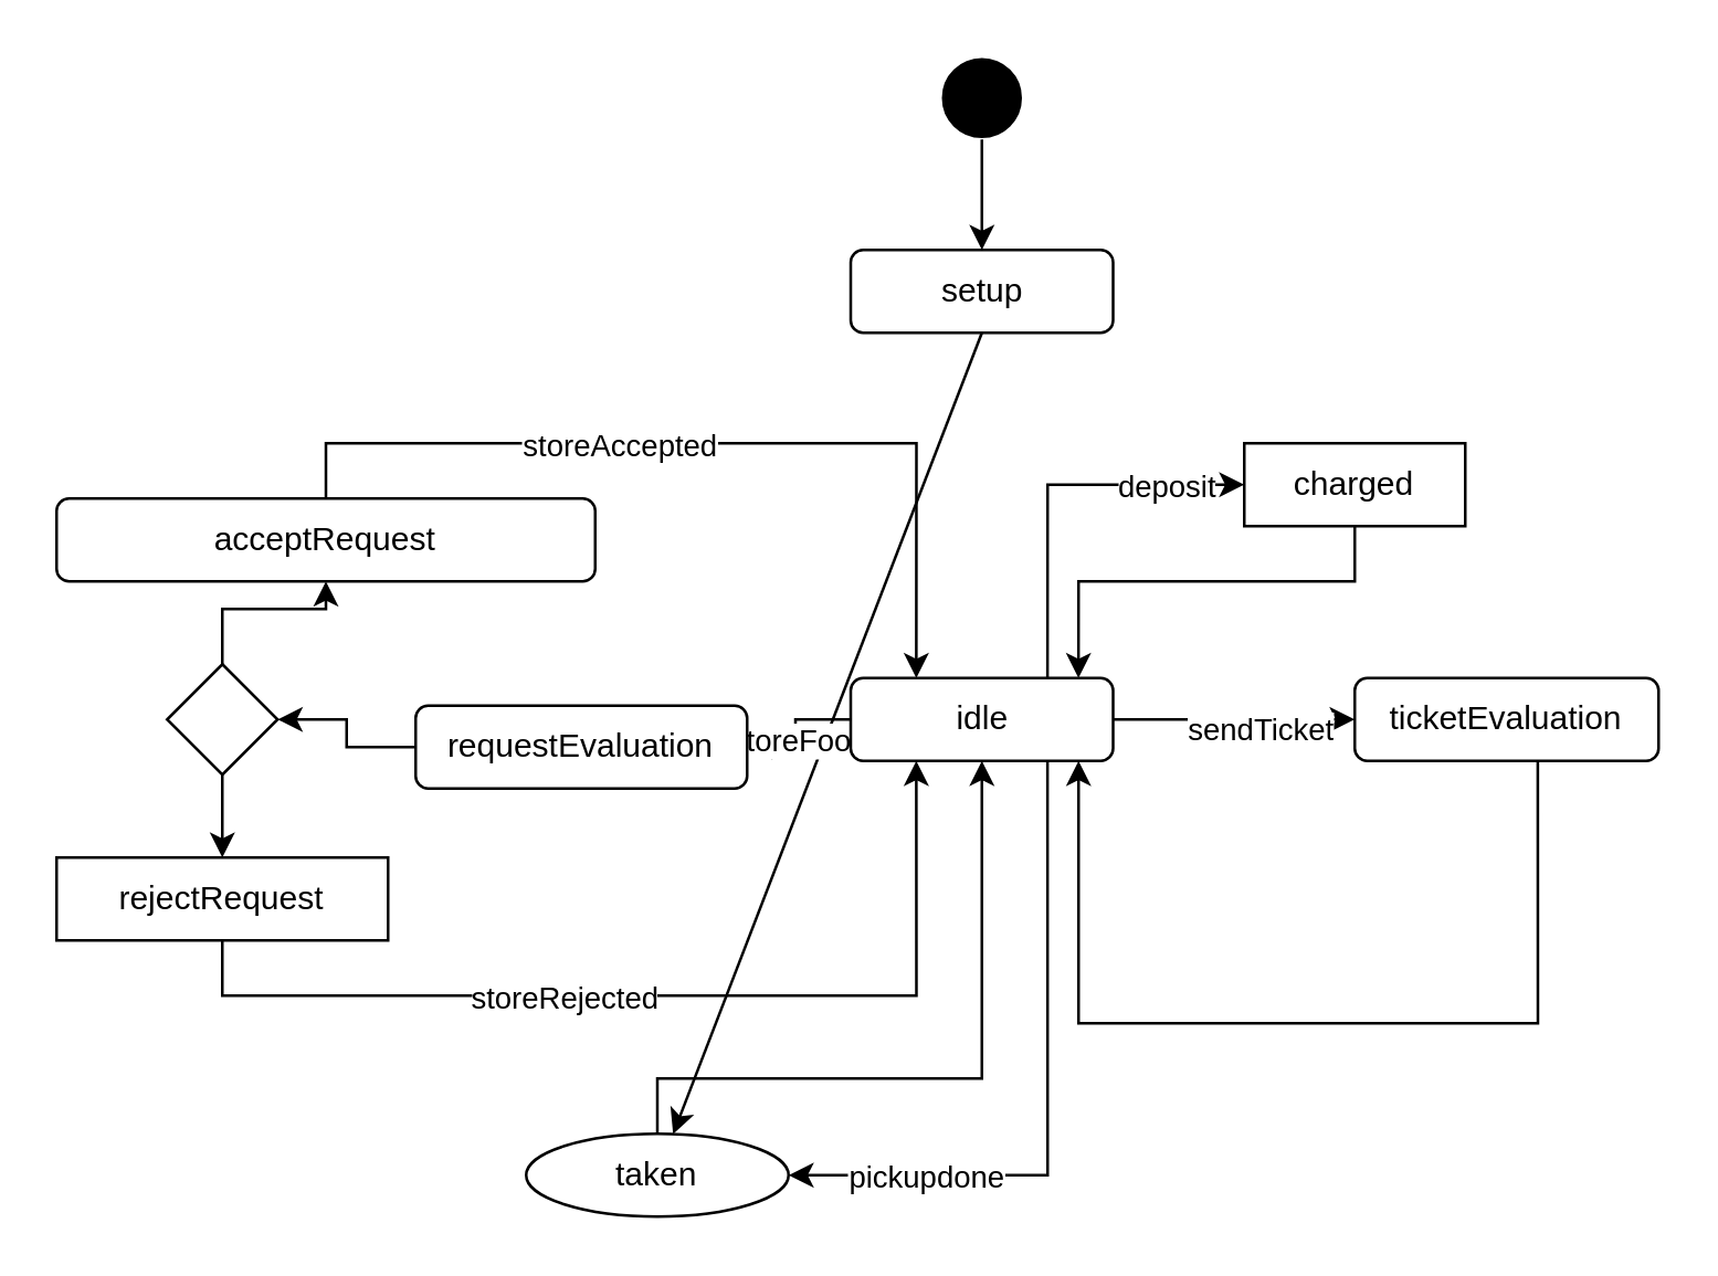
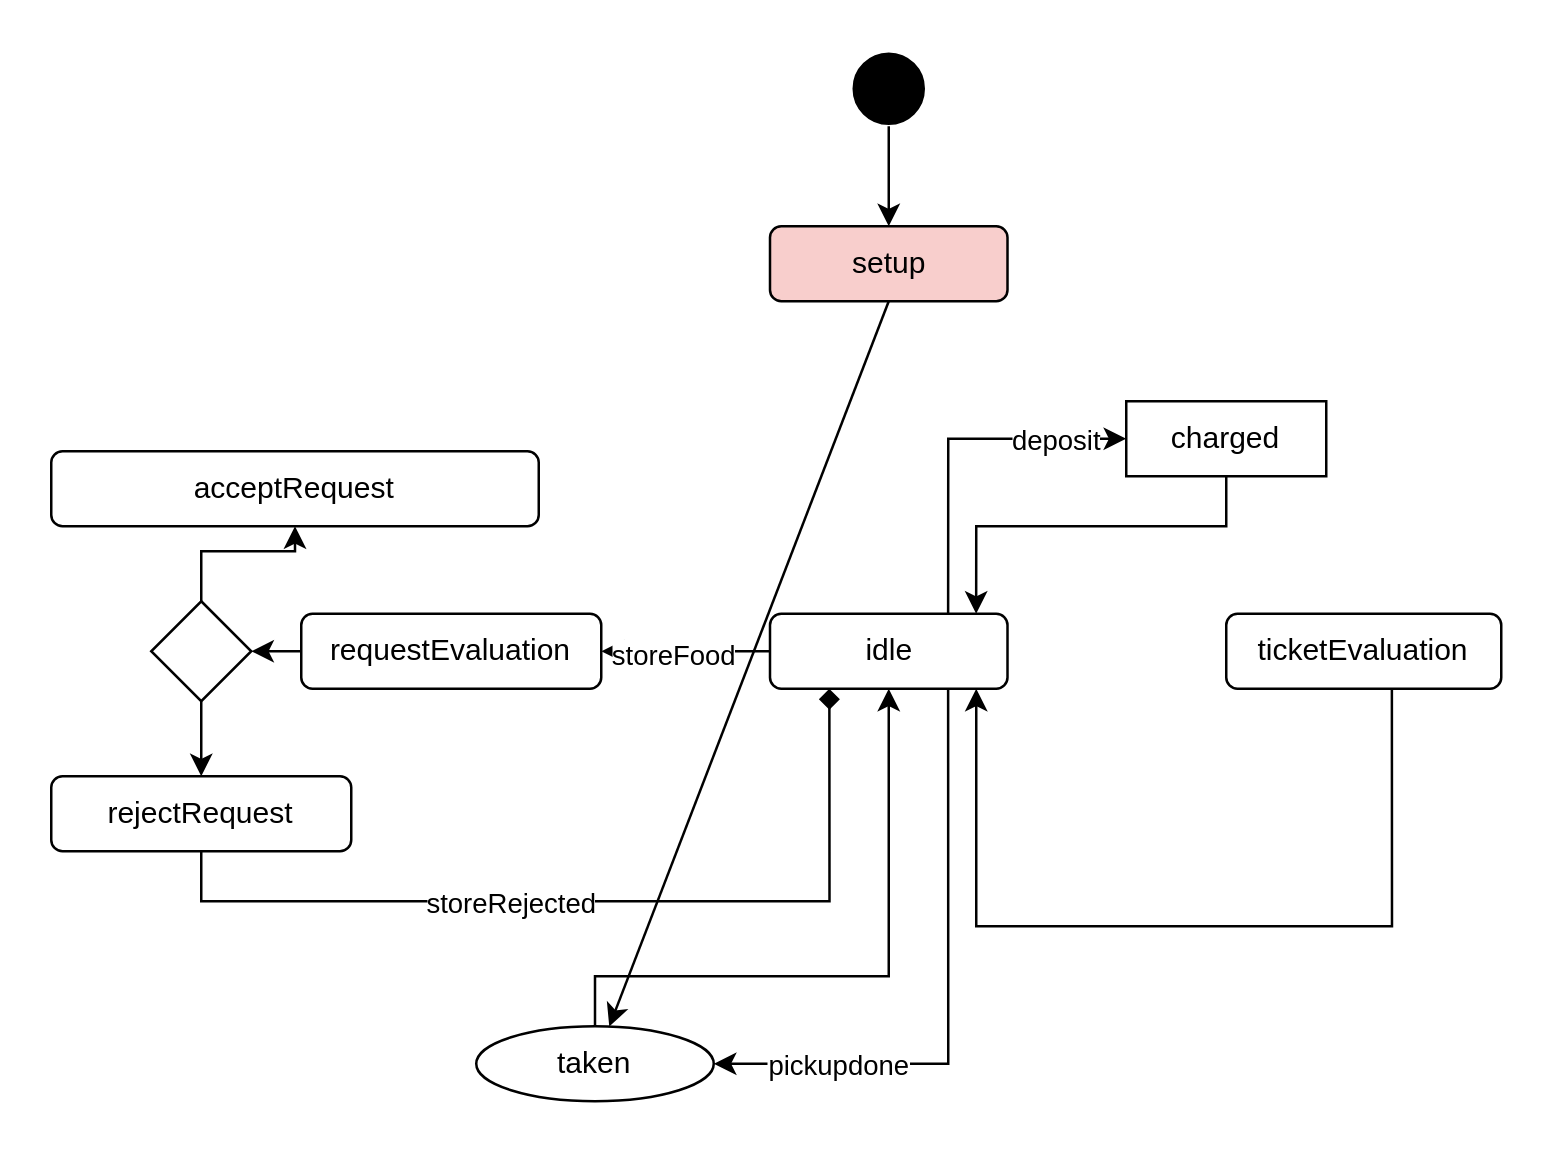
- <mxCell id="4" value="&lt;font&gt;setup&lt;/font&gt;" style="rounded=1;whiteSpace=wrap;html=1;fillColor=#FFFFFF;strokeColor=#000000;fontColor=#000000;" parent="1" vertex="1"><mxGeometry x="307.5" y="90" width="95" height="30" as="geometry" /></mxCell>
+ <mxCell id="4" value="&lt;font&gt;setup&lt;/font&gt;" style="rounded=1;whiteSpace=wrap;html=1;fillColor=#f8cecc;strokeColor=#000000;fontColor=#000000;" parent="1" vertex="1"><mxGeometry x="307.5" y="90" width="95" height="30" as="geometry" /></mxCell>
- <mxCell id="15" style="edgeStyle=orthogonalEdgeStyle;rounded=0;orthogonalLoop=1;jettySize=auto;html=1;exitX=0.5;exitY=0;exitDx=0;exitDy=0;entryX=0.25;entryY=0;entryDx=0;entryDy=0;" parent="1" source="17" target="14" edge="1"><mxGeometry relative="1" as="geometry" /></mxCell>
- <mxCell id="16" value="storeAccepted" style="edgeLabel;html=1;align=center;verticalAlign=middle;resizable=0;points=[];" parent="15" vertex="1" connectable="0"><mxGeometry x="-0.212" relative="1" as="geometry"><mxPoint as="offset" /></mxGeometry></mxCell>
- <mxCell id="12" style="edgeStyle=orthogonalEdgeStyle;rounded=0;orthogonalLoop=1;jettySize=auto;html=1;exitX=1;exitY=0.5;exitDx=0;exitDy=0;" edge="1" parent="1" source="14" target="28"><mxGeometry relative="1" as="geometry" /></mxCell>
- <mxCell id="13" value="sendTicket" style="edgeLabel;html=1;align=center;verticalAlign=middle;resizable=0;points=[];" vertex="1" connectable="0" parent="12"><mxGeometry x="0.2" y="-3" relative="1" as="geometry"><mxPoint as="offset" /></mxGeometry></mxCell>
- <mxCell id="26" value="requestEvaluation" style="rounded=1;whiteSpace=wrap;html=1;fillColor=#FFFFFF;strokeColor=#000000;fontColor=#000000;" vertex="1" parent="1"><mxGeometry x="150" y="255" width="120" height="30" as="geometry" /></mxCell>
+ <mxCell id="26" value="requestEvaluation" style="rounded=1;whiteSpace=wrap;html=1;fillColor=#FFFFFF;strokeColor=#000000;fontColor=#000000;" vertex="1" parent="1"><mxGeometry x="120" y="245" width="120" height="30" as="geometry" /></mxCell>
- <mxCell id="18" style="edgeStyle=orthogonalEdgeStyle;rounded=0;orthogonalLoop=1;jettySize=auto;html=1;exitX=0.5;exitY=1;exitDx=0;exitDy=0;entryX=0.25;entryY=1;entryDx=0;entryDy=0;" parent="1" source="20" target="14" edge="1"><mxGeometry relative="1" as="geometry" /></mxCell>
+ <mxCell id="18" style="edgeStyle=orthogonalEdgeStyle;rounded=0;orthogonalLoop=1;jettySize=auto;html=1;exitX=0.5;exitY=1;exitDx=0;exitDy=0;entryX=0.25;entryY=1;entryDx=0;entryDy=0;endArrow=diamond;" parent="1" source="20" target="14" edge="1"><mxGeometry relative="1" as="geometry" /></mxCell>
- <mxCell id="20" value="&lt;font&gt;rejectRequest&lt;/font&gt;" style="whiteSpace=wrap;html=1;fillColor=#FFFFFF;strokeColor=#000000;fontColor=#000000;rounded=0;" parent="1" vertex="1"><mxGeometry x="20" y="310" width="120" height="30" as="geometry" /></mxCell>
+ <mxCell id="20" value="&lt;font&gt;rejectRequest&lt;/font&gt;" style="rounded=1;whiteSpace=wrap;html=1;fillColor=#FFFFFF;strokeColor=#000000;fontColor=#000000;" parent="1" vertex="1"><mxGeometry x="20" y="310" width="120" height="30" as="geometry" /></mxCell>
